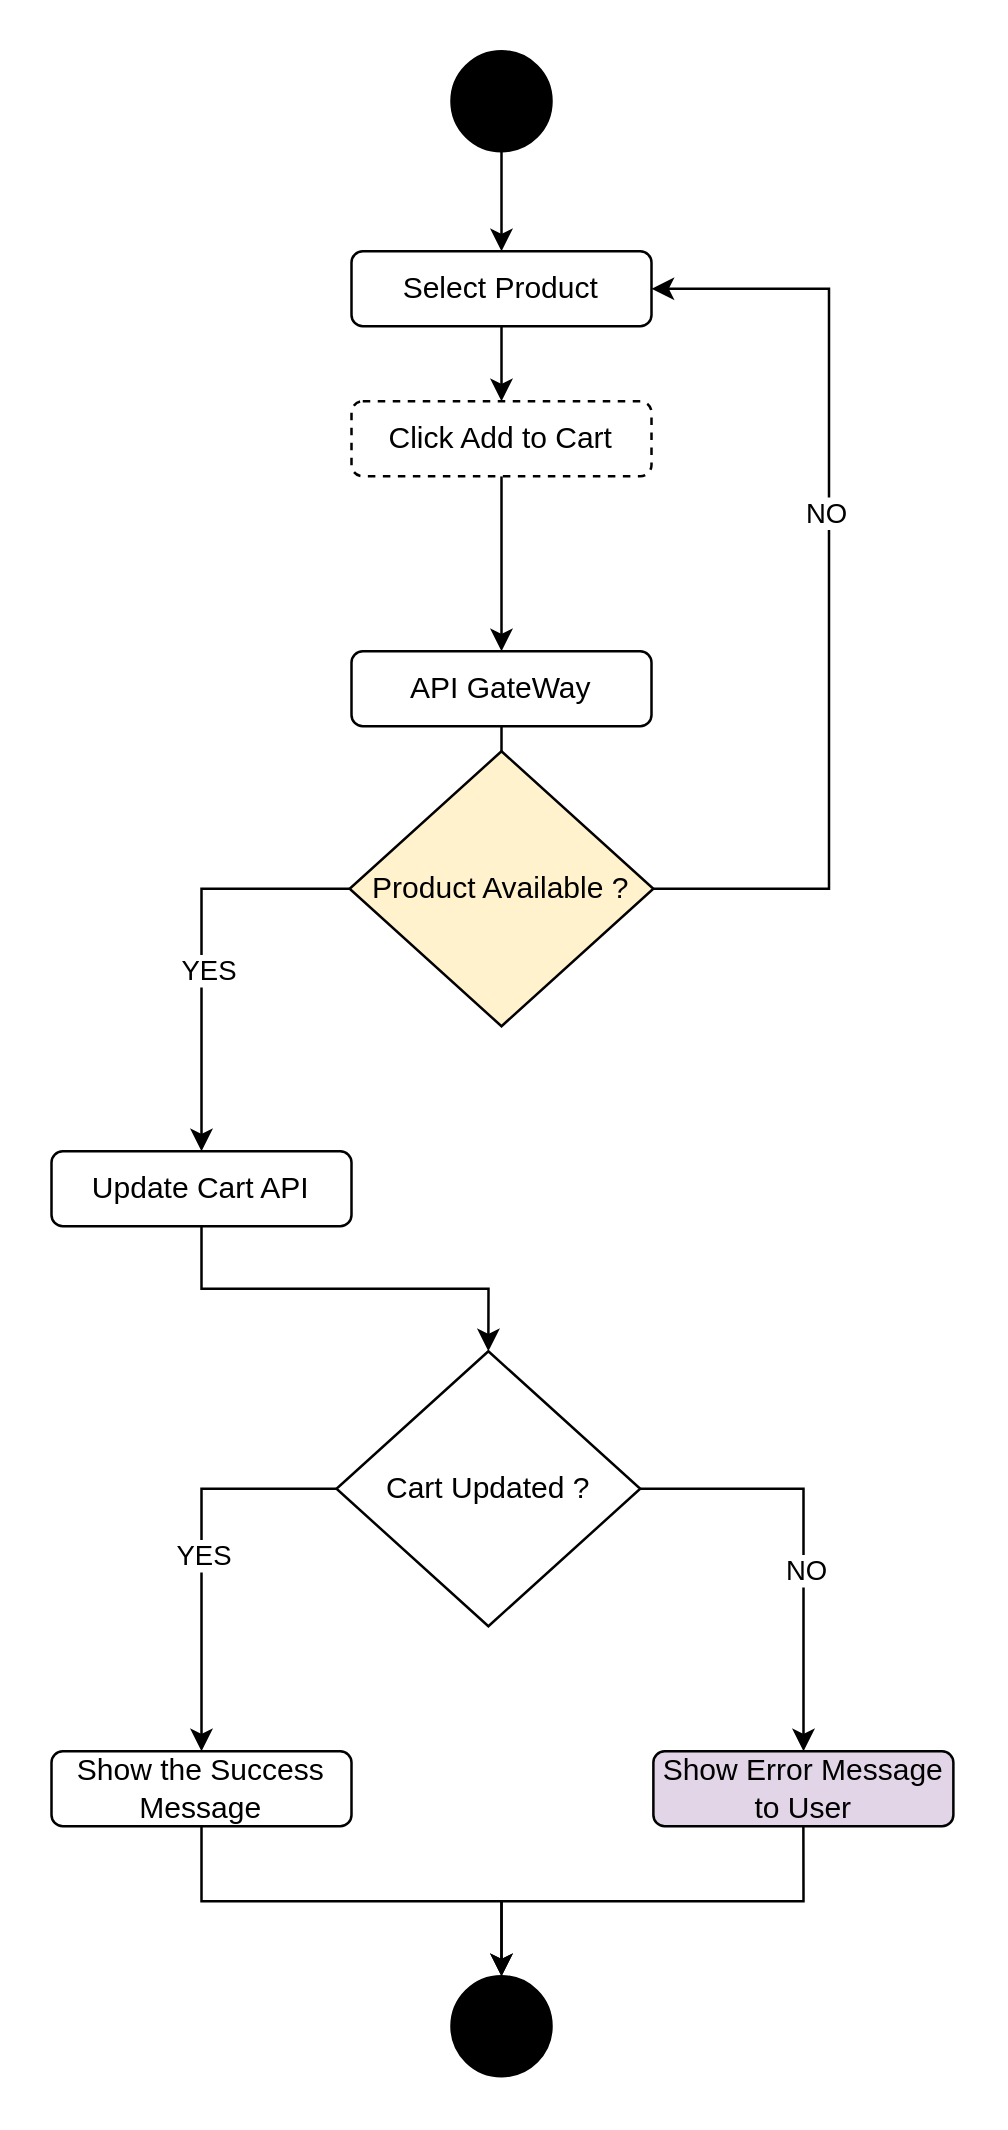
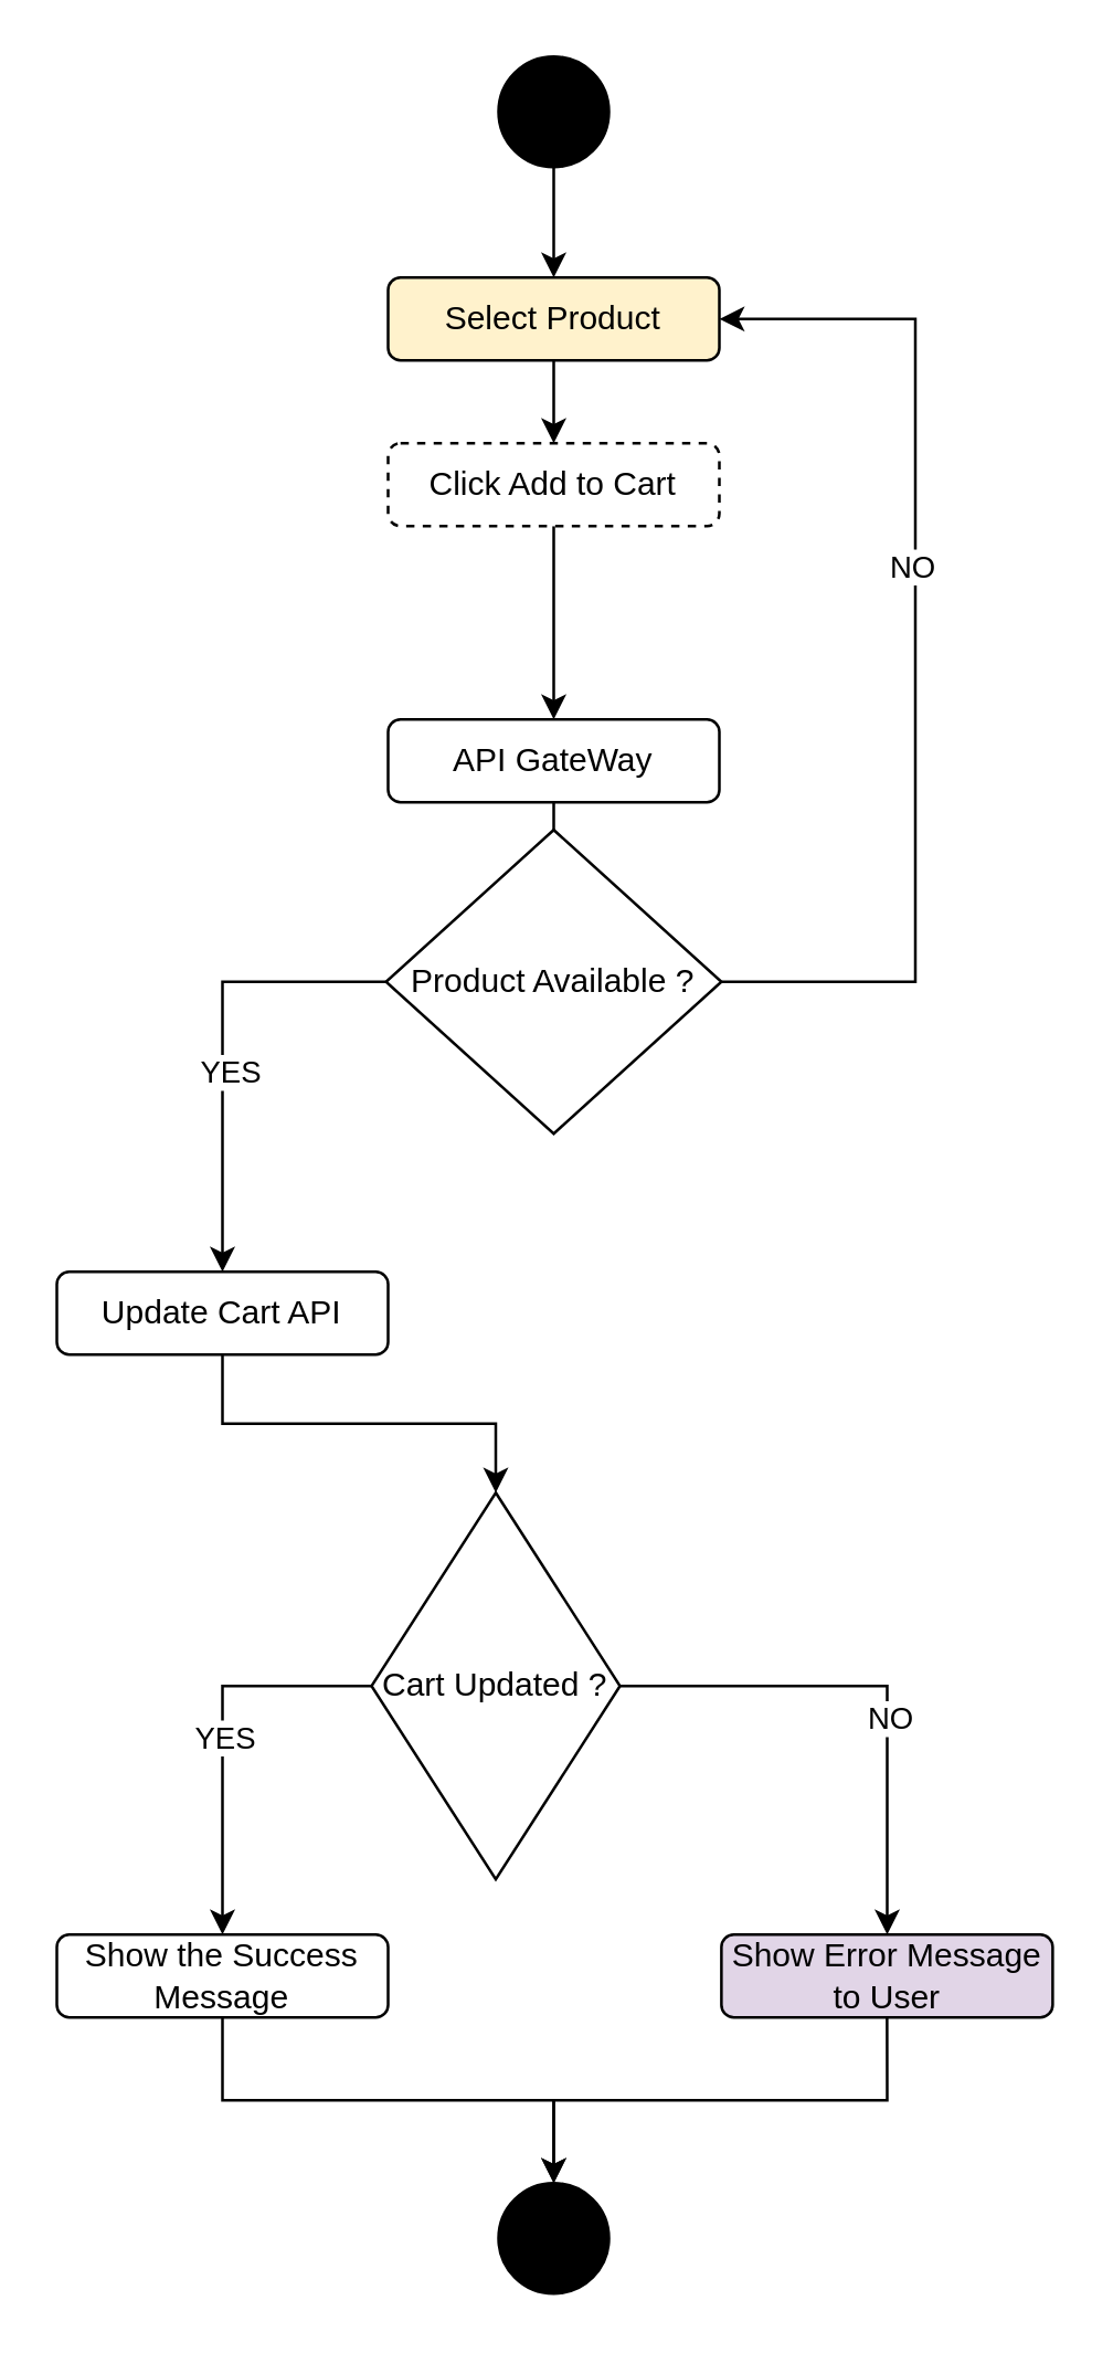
- <mxCell id="5" value="Select Product" style="rounded=1;whiteSpace=wrap;html=1;" parent="1" vertex="1"><mxGeometry x="140" y="100" width="120" height="30" as="geometry" /></mxCell>
+ <mxCell id="5" value="Select Product" style="rounded=1;whiteSpace=wrap;html=1;fillColor=#fff2cc;" parent="1" vertex="1"><mxGeometry x="140" y="100" width="120" height="30" as="geometry" /></mxCell>
- <mxCell id="14" value="Product Available ?" style="rhombus;whiteSpace=wrap;html=1;fillColor=#fff2cc;" parent="1" vertex="1"><mxGeometry x="139.25" y="300" width="121.5" height="110" as="geometry" /></mxCell>
+ <mxCell id="14" value="Product Available ?" style="rhombus;whiteSpace=wrap;html=1;" parent="1" vertex="1"><mxGeometry x="139.25" y="300" width="121.5" height="110" as="geometry" /></mxCell>
- <mxCell id="21" value="Cart Updated ?" style="rhombus;whiteSpace=wrap;html=1;" parent="1" vertex="1"><mxGeometry x="134" y="540" width="121.5" height="110" as="geometry" /></mxCell>
+ <mxCell id="21" value="Cart Updated ?" style="rhombus;whiteSpace=wrap;html=1;" parent="1" vertex="1"><mxGeometry x="134" y="540" width="90" height="140" as="geometry" /></mxCell>
